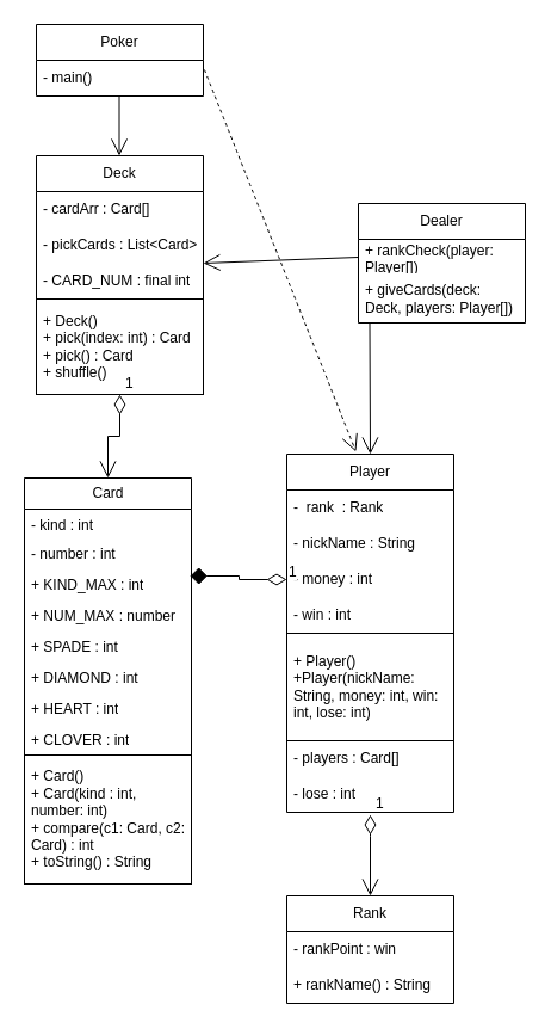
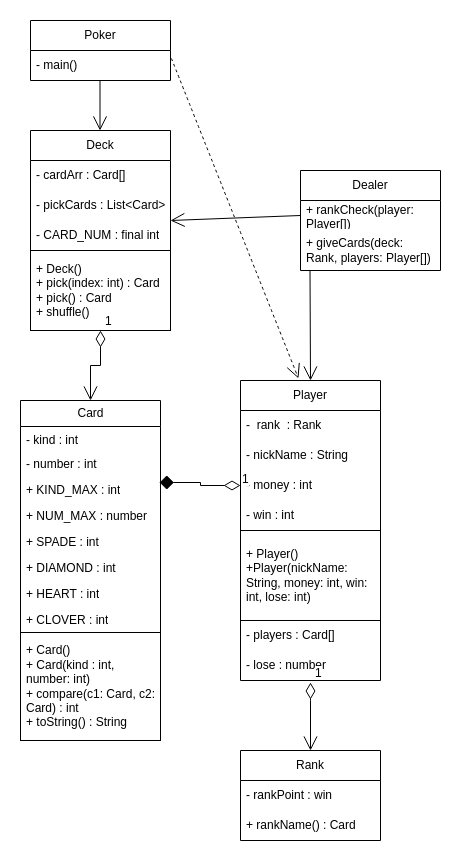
- <mxCell id="30" value="+ giveCards(deck: Deck, players: Player[])" style="text;strokeColor=none;fillColor=none;align=left;verticalAlign=middle;spacingLeft=4;spacingRight=4;overflow=hidden;points=[[0,0.5],[1,0.5]];portConstraint=eastwest;rotatable=0;whiteSpace=wrap;html=1;fontFamily=Helvetica;fontSize=12;fontColor=default;" vertex="1" parent="28"><mxGeometry y="60" width="140" height="40" as="geometry" /></mxCell>
+ <mxCell id="30" value="+ giveCards(deck: Rank, players: Player[])" style="text;strokeColor=none;fillColor=none;align=left;verticalAlign=middle;spacingLeft=4;spacingRight=4;overflow=hidden;points=[[0,0.5],[1,0.5]];portConstraint=eastwest;rotatable=0;whiteSpace=wrap;html=1;fontFamily=Helvetica;fontSize=12;fontColor=default;" vertex="1" parent="28"><mxGeometry y="60" width="140" height="40" as="geometry" /></mxCell>
- <mxCell id="9" value="- lose : int" style="text;strokeColor=none;fillColor=none;align=left;verticalAlign=middle;spacingLeft=4;spacingRight=4;overflow=hidden;points=[[0,0.5],[1,0.5]];portConstraint=eastwest;rotatable=0;whiteSpace=wrap;html=1;" vertex="1" parent="2"><mxGeometry y="270" width="140" height="30" as="geometry" /></mxCell>
+ <mxCell id="9" value="- lose : number" style="text;strokeColor=none;fillColor=none;align=left;verticalAlign=middle;spacingLeft=4;spacingRight=4;overflow=hidden;points=[[0,0.5],[1,0.5]];portConstraint=eastwest;rotatable=0;whiteSpace=wrap;html=1;" vertex="1" parent="2"><mxGeometry y="270" width="140" height="30" as="geometry" /></mxCell>
- <mxCell id="27" value="+ rankName() : String" style="text;strokeColor=none;fillColor=none;align=left;verticalAlign=middle;spacingLeft=4;spacingRight=4;overflow=hidden;points=[[0,0.5],[1,0.5]];portConstraint=eastwest;rotatable=0;whiteSpace=wrap;html=1;fontFamily=Helvetica;fontSize=12;fontColor=default;" vertex="1" parent="25"><mxGeometry y="60" width="140" height="30" as="geometry" /></mxCell>
+ <mxCell id="27" value="+ rankName() : Card" style="text;strokeColor=none;fillColor=none;align=left;verticalAlign=middle;spacingLeft=4;spacingRight=4;overflow=hidden;points=[[0,0.5],[1,0.5]];portConstraint=eastwest;rotatable=0;whiteSpace=wrap;html=1;fontFamily=Helvetica;fontSize=12;fontColor=default;" vertex="1" parent="25"><mxGeometry y="60" width="140" height="30" as="geometry" /></mxCell>
